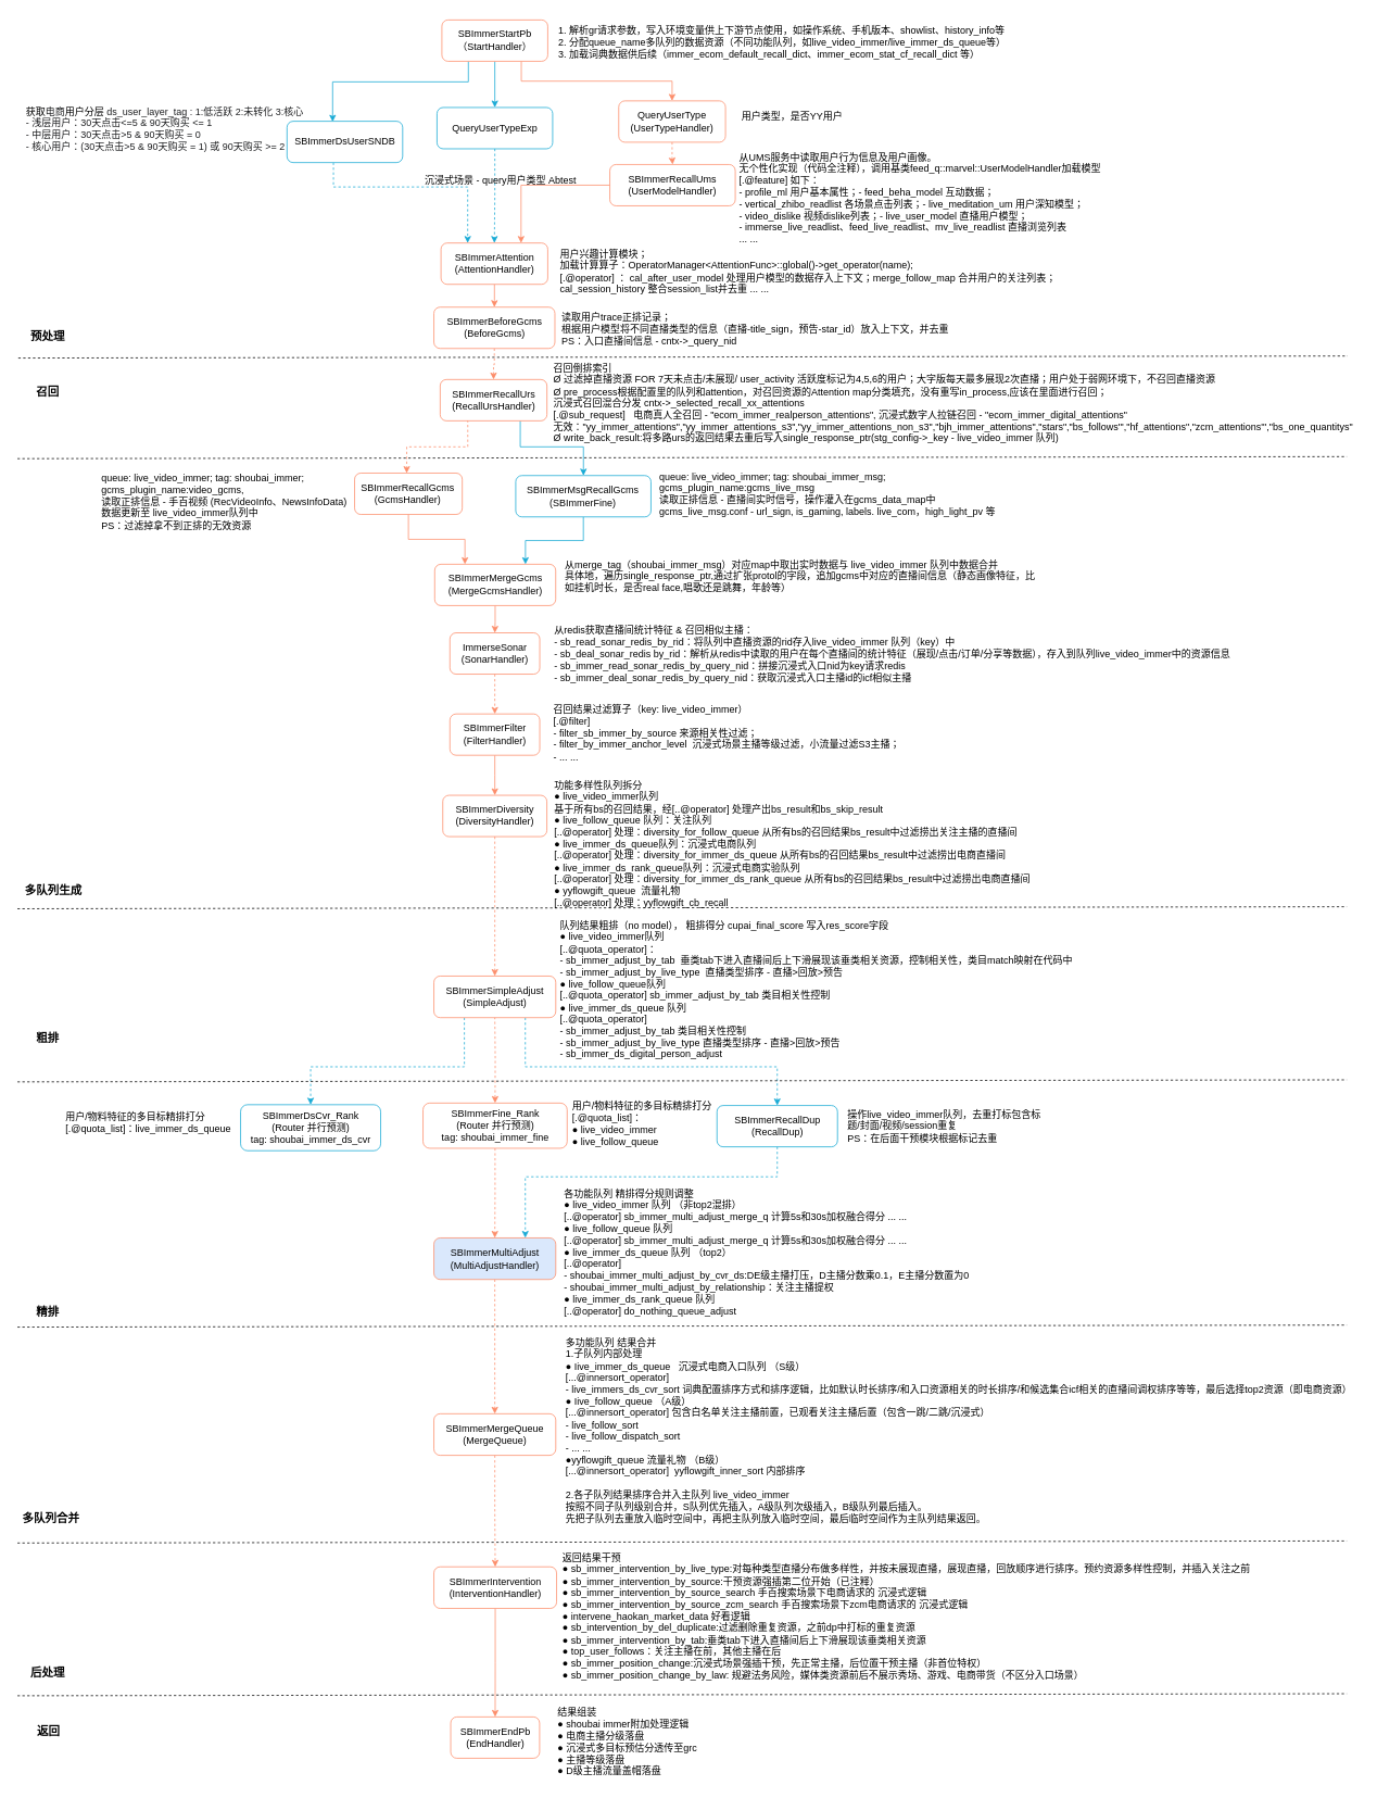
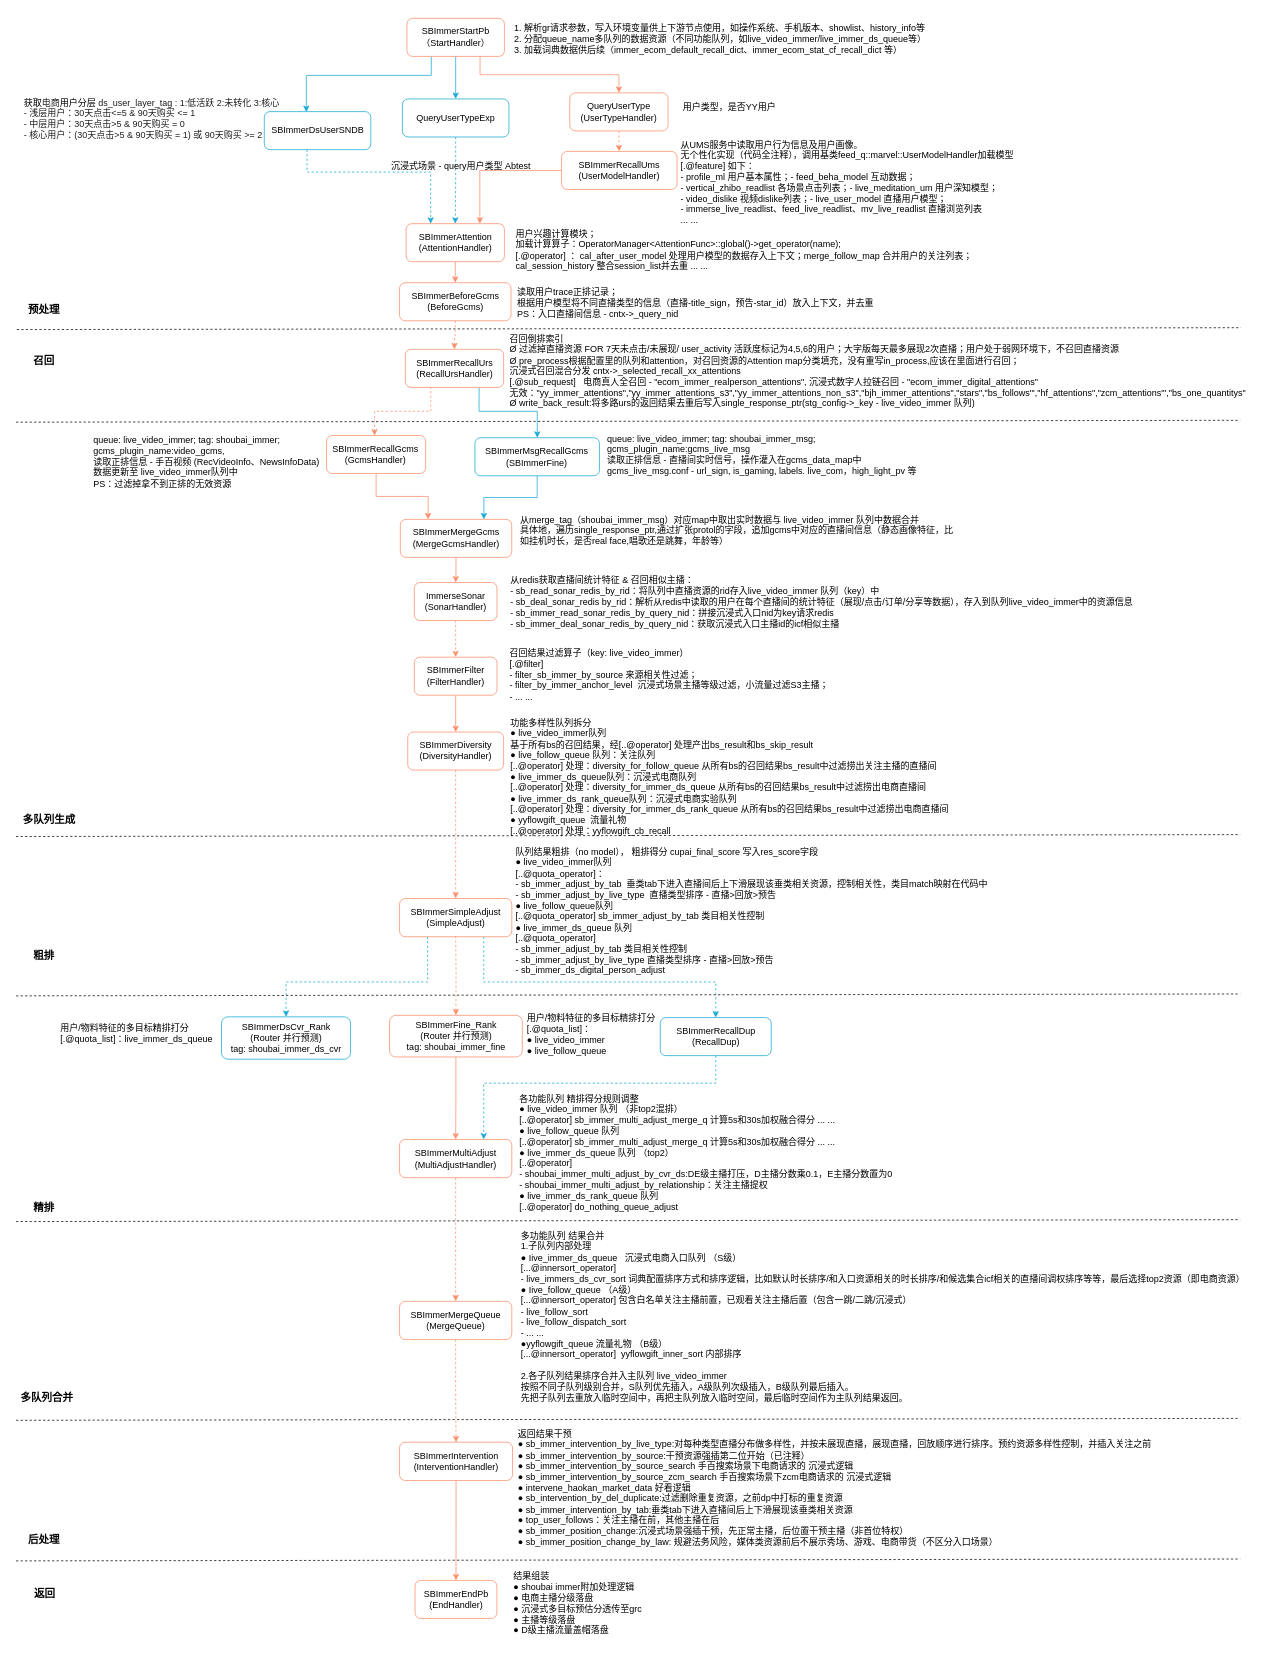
- <mxCell id="63" value="操作live_video_immer队列，去重打标包含标题/封面/视频/session重复&#10;PS：在后面干预模块根据标记去重" style="text;whiteSpace=wrap;spacing=6;" parent="1" vertex="1"><mxGeometry x="1033.5" y="1350" width="260" height="50" as="geometry" /></mxCell>
- <mxCell id="36" style="edgeStyle=orthogonalEdgeStyle;rounded=0;orthogonalLoop=1;jettySize=auto;html=1;dashed=1;strokeColor=#FC8D6A;" parent="1" source="38" target="41" edge="1"><mxGeometry relative="1" as="geometry" /></mxCell>
+ <mxCell id="36" style="edgeStyle=orthogonalEdgeStyle;rounded=0;orthogonalLoop=1;jettySize=auto;html=1;dashed=0;strokeColor=#FC8D6A;" parent="1" source="38" target="41" edge="1"><mxGeometry relative="1" as="geometry" /></mxCell>
- <mxCell id="41" value="SBImmerMultiAdjust&lt;div&gt;(MultiAdjustHandler)&lt;br&gt;&lt;/div&gt;" style="rounded=1;whiteSpace=wrap;html=1;strokeColor=#FC8D6A;fillColor=#dae8fc;" parent="1" vertex="1"><mxGeometry x="531.845" y="1519.005" width="149.679" height="51.019" as="geometry" /></mxCell>
+ <mxCell id="41" value="SBImmerMultiAdjust&lt;div&gt;(MultiAdjustHandler)&lt;br&gt;&lt;/div&gt;" style="rounded=1;whiteSpace=wrap;html=1;strokeColor=#FC8D6A;" parent="1" vertex="1"><mxGeometry x="531.845" y="1519.005" width="149.679" height="51.019" as="geometry" /></mxCell>
